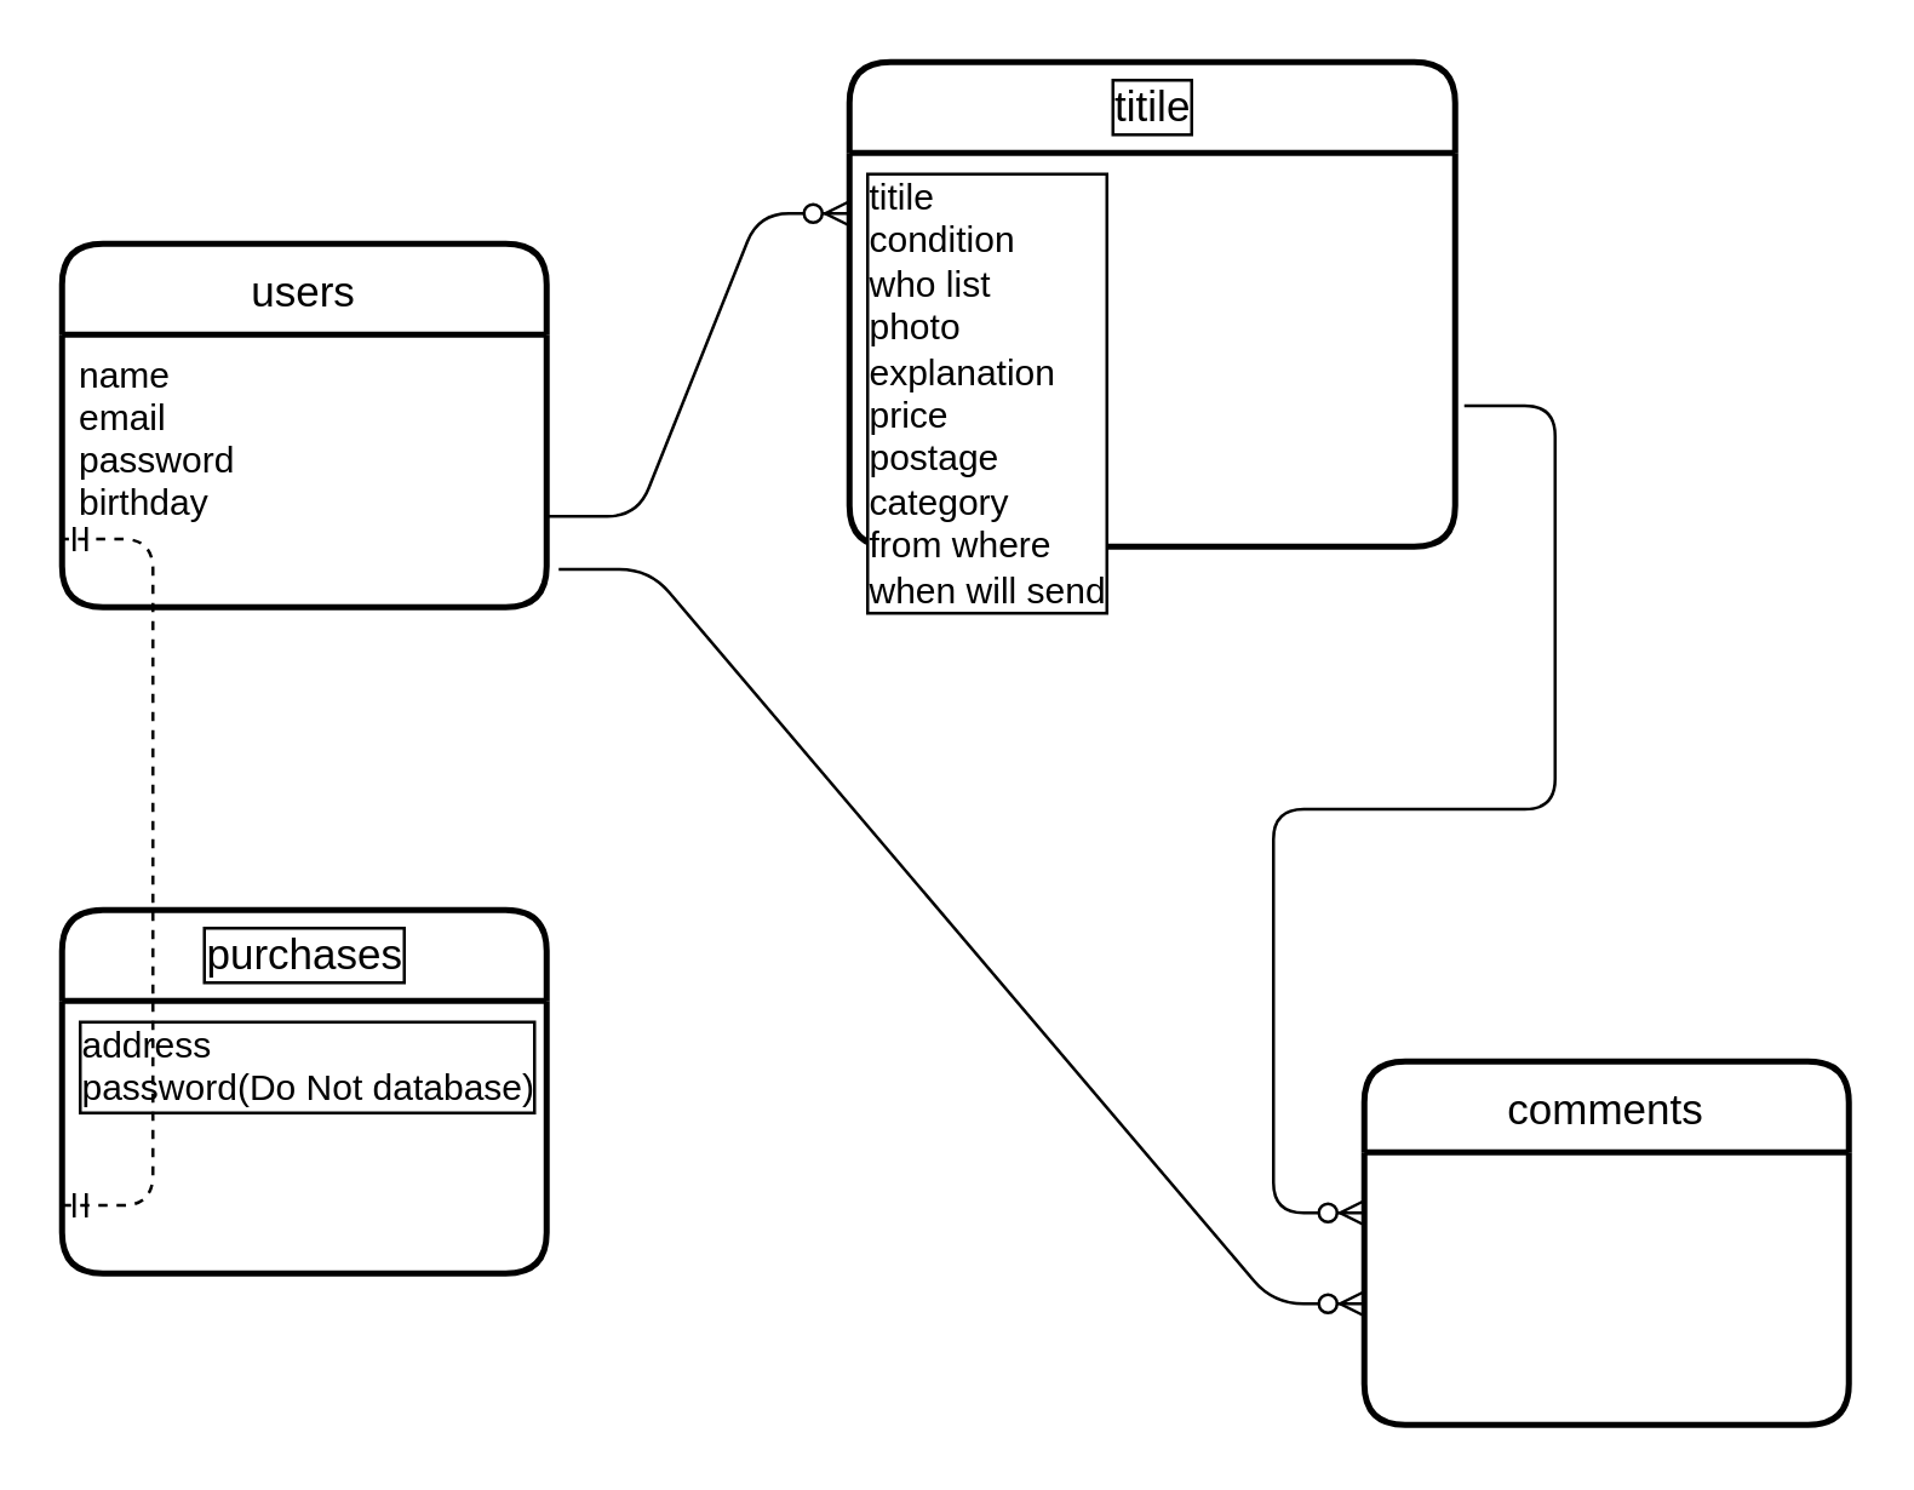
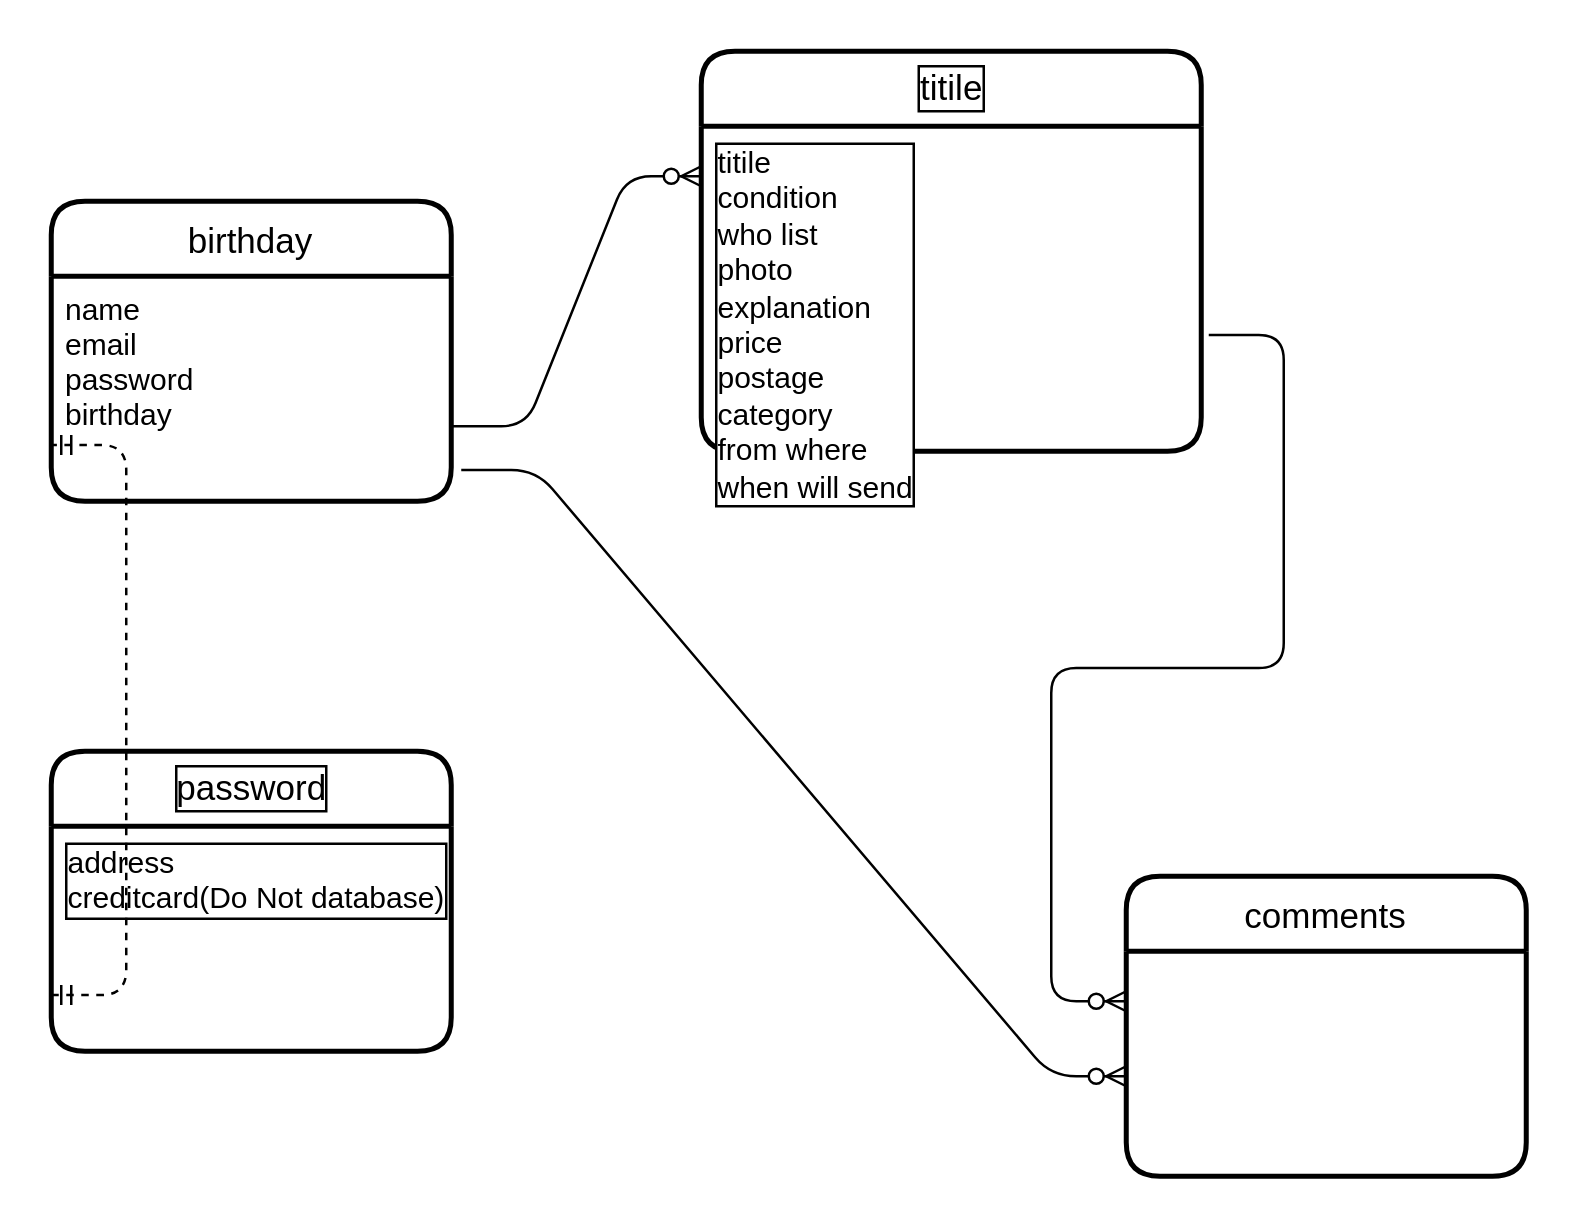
- <mxCell id="2" value="users" style="swimlane;childLayout=stackLayout;horizontal=1;startSize=30;horizontalStack=0;rounded=1;fontSize=14;fontStyle=0;strokeWidth=2;resizeParent=0;resizeLast=1;shadow=0;dashed=0;align=center;" vertex="1" parent="1"><mxGeometry x="20" y="80" width="160" height="120" as="geometry" /></mxCell>
+ <mxCell id="2" value="birthday" style="swimlane;childLayout=stackLayout;horizontal=1;startSize=30;horizontalStack=0;rounded=1;fontSize=14;fontStyle=0;strokeWidth=2;resizeParent=0;resizeLast=1;shadow=0;dashed=0;align=center;" vertex="1" parent="1"><mxGeometry x="20" y="80" width="160" height="120" as="geometry" /></mxCell>
- <mxCell id="5" value="purchases" style="swimlane;childLayout=stackLayout;horizontal=1;startSize=30;horizontalStack=0;rounded=1;fontSize=14;fontStyle=0;strokeWidth=2;resizeParent=0;resizeLast=1;shadow=0;dashed=0;align=center;labelBorderColor=default;html=1;" vertex="1" parent="1"><mxGeometry x="20" y="300" width="160" height="120" as="geometry" /></mxCell>
+ <mxCell id="5" value="password" style="swimlane;childLayout=stackLayout;horizontal=1;startSize=30;horizontalStack=0;rounded=1;fontSize=14;fontStyle=0;strokeWidth=2;resizeParent=0;resizeLast=1;shadow=0;dashed=0;align=center;labelBorderColor=default;html=1;" vertex="1" parent="1"><mxGeometry x="20" y="300" width="160" height="120" as="geometry" /></mxCell>
- <mxCell id="6" value="address&lt;br&gt;password(Do Not database)" style="align=left;strokeColor=none;fillColor=none;spacingLeft=4;fontSize=12;verticalAlign=top;resizable=0;rotatable=0;part=1;labelBorderColor=default;html=1;" vertex="1" parent="5"><mxGeometry y="30" width="160" height="90" as="geometry" /></mxCell>
+ <mxCell id="6" value="address&lt;br&gt;creditcard(Do Not database)" style="align=left;strokeColor=none;fillColor=none;spacingLeft=4;fontSize=12;verticalAlign=top;resizable=0;rotatable=0;part=1;labelBorderColor=default;html=1;" vertex="1" parent="5"><mxGeometry y="30" width="160" height="90" as="geometry" /></mxCell>
